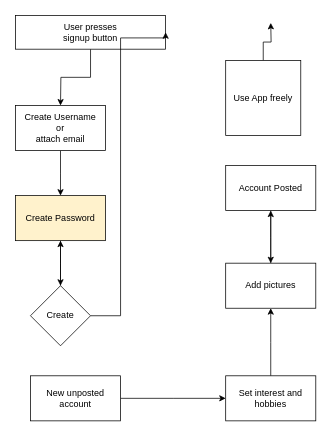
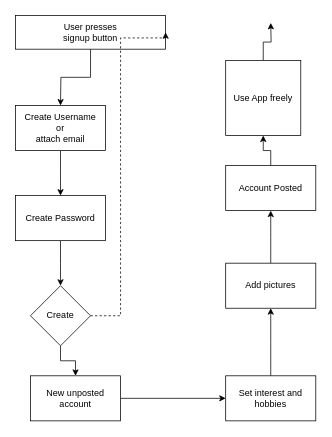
- <mxCell id="8" style="edgeStyle=orthogonalEdgeStyle;rounded=0;orthogonalLoop=1;jettySize=auto;html=1;entryX=1;entryY=0.5;entryDx=0;entryDy=0;exitX=1;exitY=0.5;exitDx=0;exitDy=0;" edge="1" parent="1" source="10" target="3"><mxGeometry relative="1" as="geometry"><Array as="points"><mxPoint x="160" y="420" /><mxPoint x="160" y="50" /></Array></mxGeometry></mxCell>
+ <mxCell id="8" style="edgeStyle=orthogonalEdgeStyle;rounded=0;orthogonalLoop=1;jettySize=auto;html=1;entryX=1;entryY=0.5;entryDx=0;entryDy=0;exitX=1;exitY=0.5;exitDx=0;exitDy=0;dashed=1;" edge="1" parent="1" source="10" target="3"><mxGeometry relative="1" as="geometry"><Array as="points"><mxPoint x="160" y="420" /><mxPoint x="160" y="50" /></Array></mxGeometry></mxCell>
- <mxCell id="17" style="edgeStyle=orthogonalEdgeStyle;rounded=0;orthogonalLoop=1;jettySize=auto;html=1;" edge="1" parent="1" source="18" target="16"><mxGeometry relative="1" as="geometry" /></mxCell>
+ <mxCell id="17" style="edgeStyle=orthogonalEdgeStyle;rounded=0;orthogonalLoop=1;jettySize=auto;html=1;entryX=0.5;entryY=1;entryDx=0;entryDy=0;" edge="1" parent="1" source="18" target="20"><mxGeometry relative="1" as="geometry" /></mxCell>
- <mxCell id="7" value="Create Password" style="rounded=0;whiteSpace=wrap;html=1;fillColor=#fff2cc;" vertex="1" parent="1"><mxGeometry x="20" y="260" width="120" height="60" as="geometry" /></mxCell>
+ <mxCell id="7" value="Create Password" style="rounded=0;whiteSpace=wrap;html=1;" vertex="1" parent="1"><mxGeometry x="20" y="260" width="120" height="60" as="geometry" /></mxCell>
- <mxCell id="9" style="edgeStyle=orthogonalEdgeStyle;rounded=0;orthogonalLoop=1;jettySize=auto;html=1;" edge="1" parent="1" source="10" target="7"><mxGeometry relative="1" as="geometry" /></mxCell>
+ <mxCell id="9" style="edgeStyle=orthogonalEdgeStyle;rounded=0;orthogonalLoop=1;jettySize=auto;html=1;entryX=0.5;entryY=0;entryDx=0;entryDy=0;" edge="1" parent="1" source="10" target="12"><mxGeometry relative="1" as="geometry" /></mxCell>
